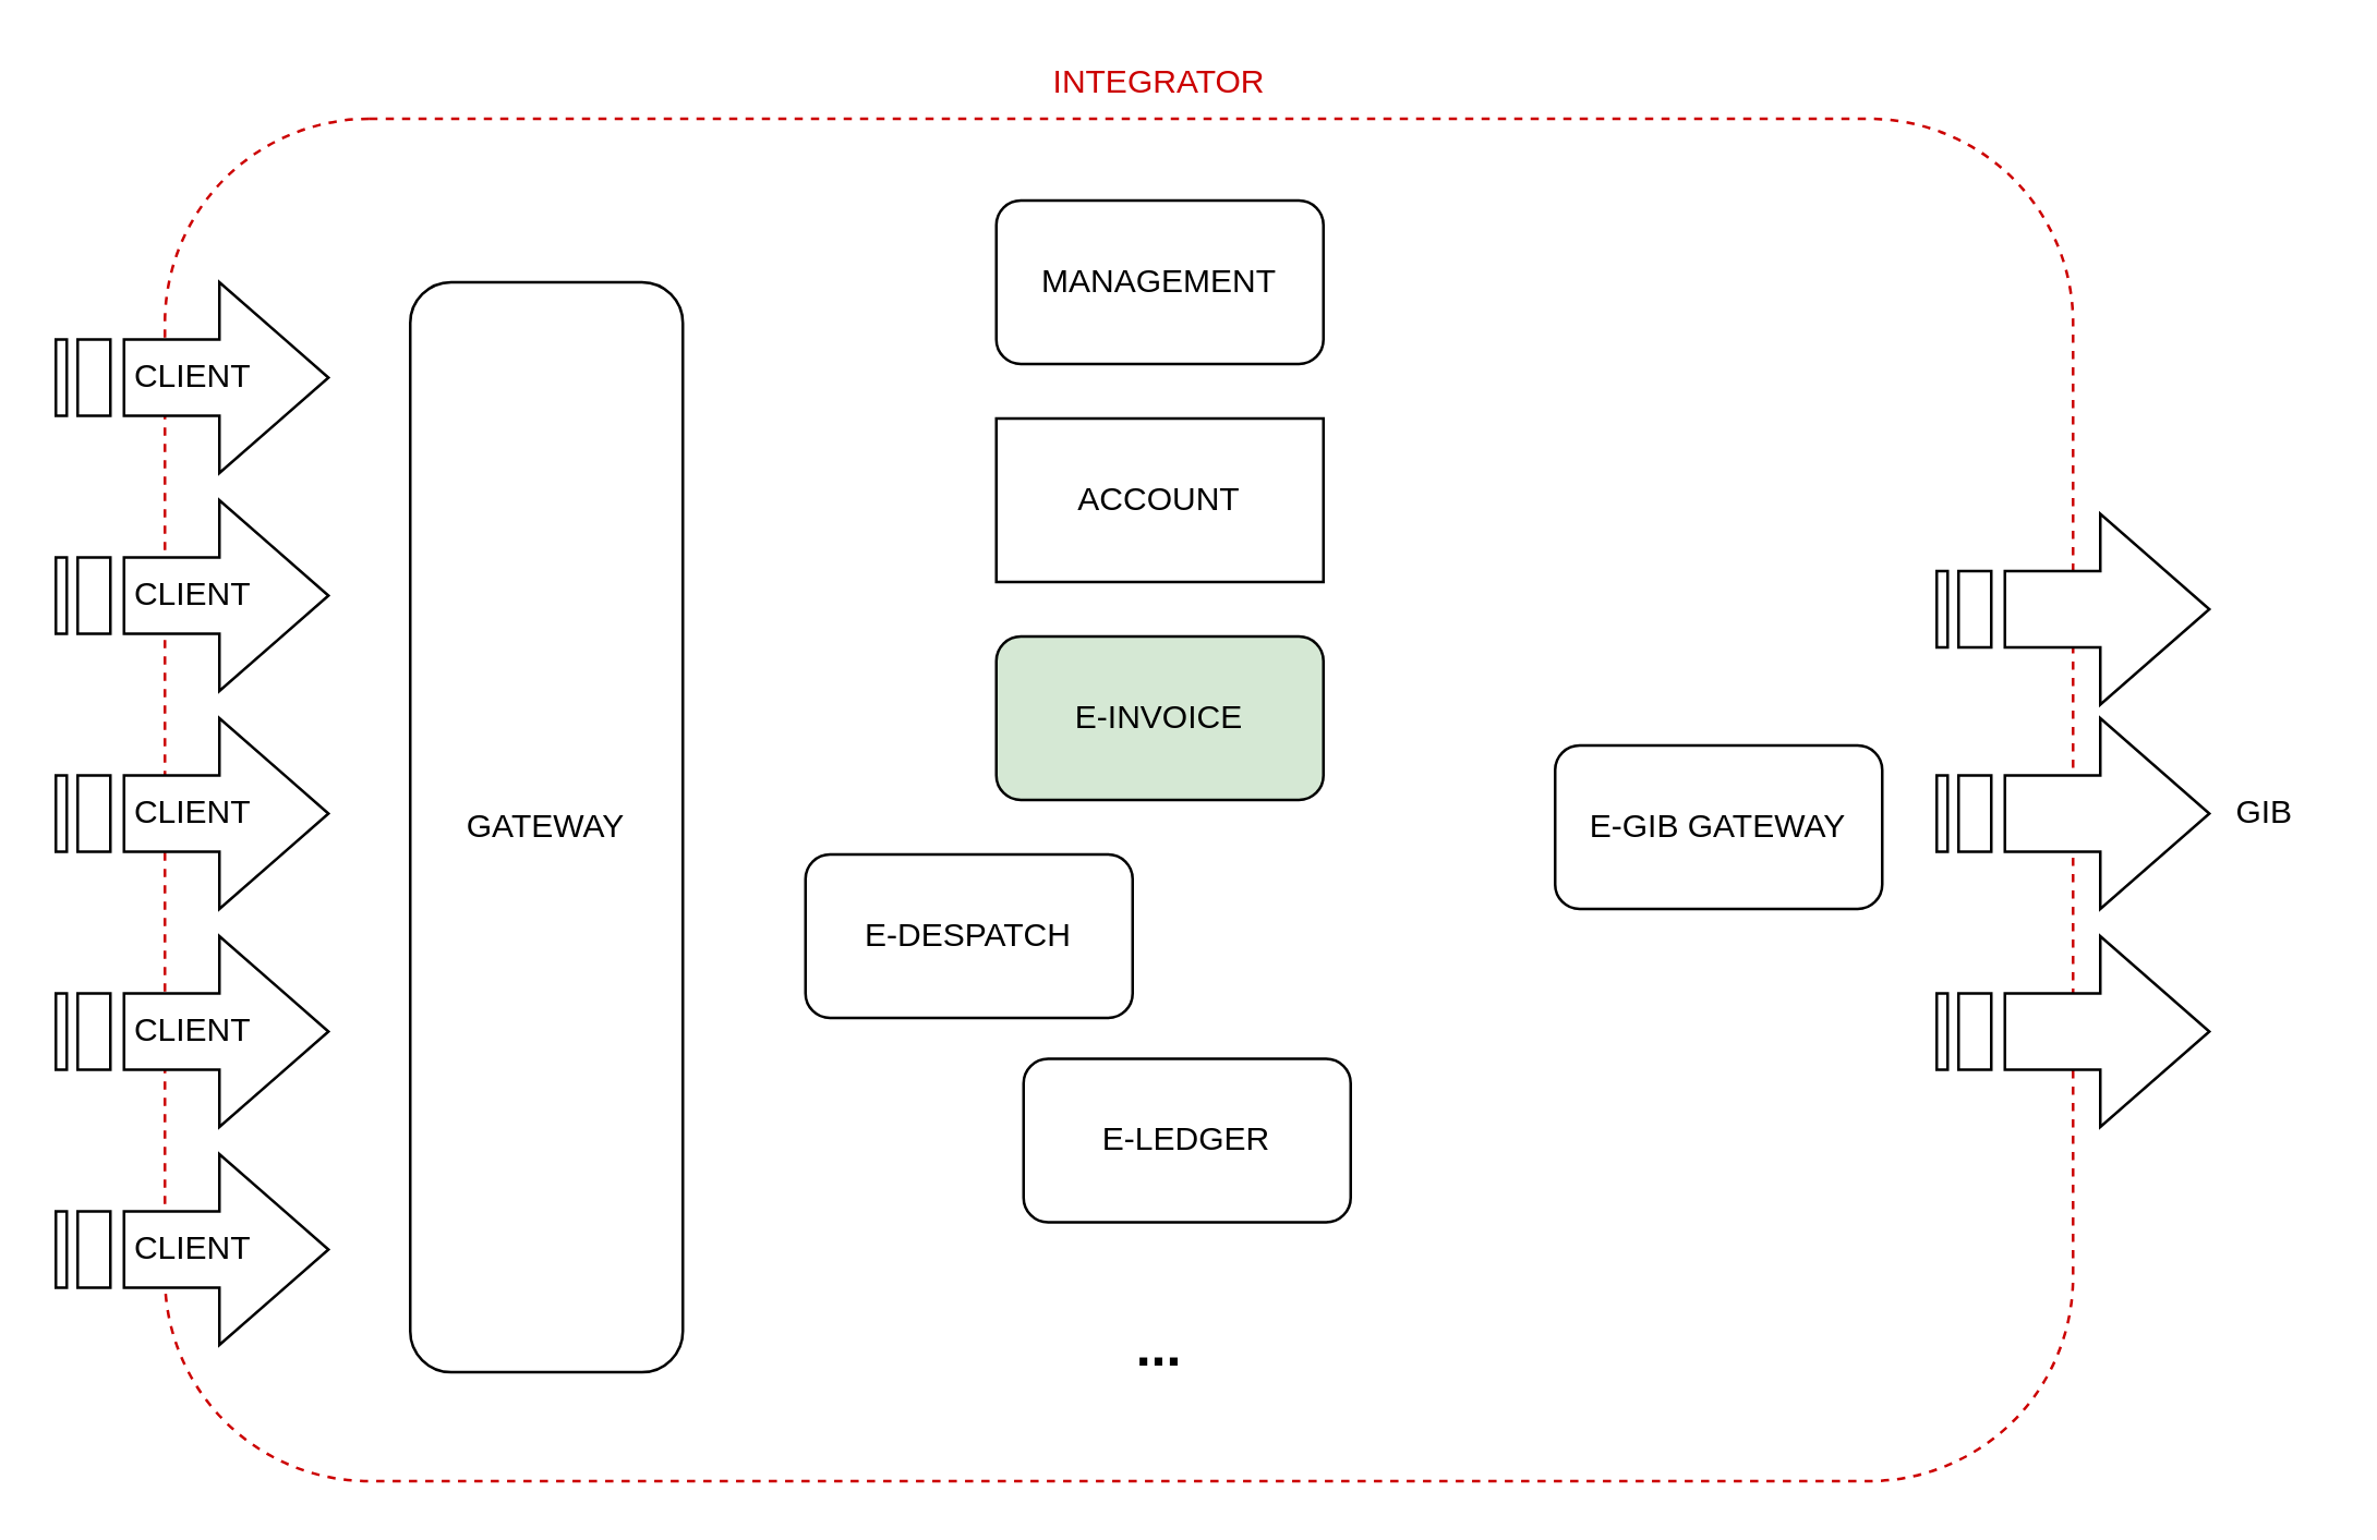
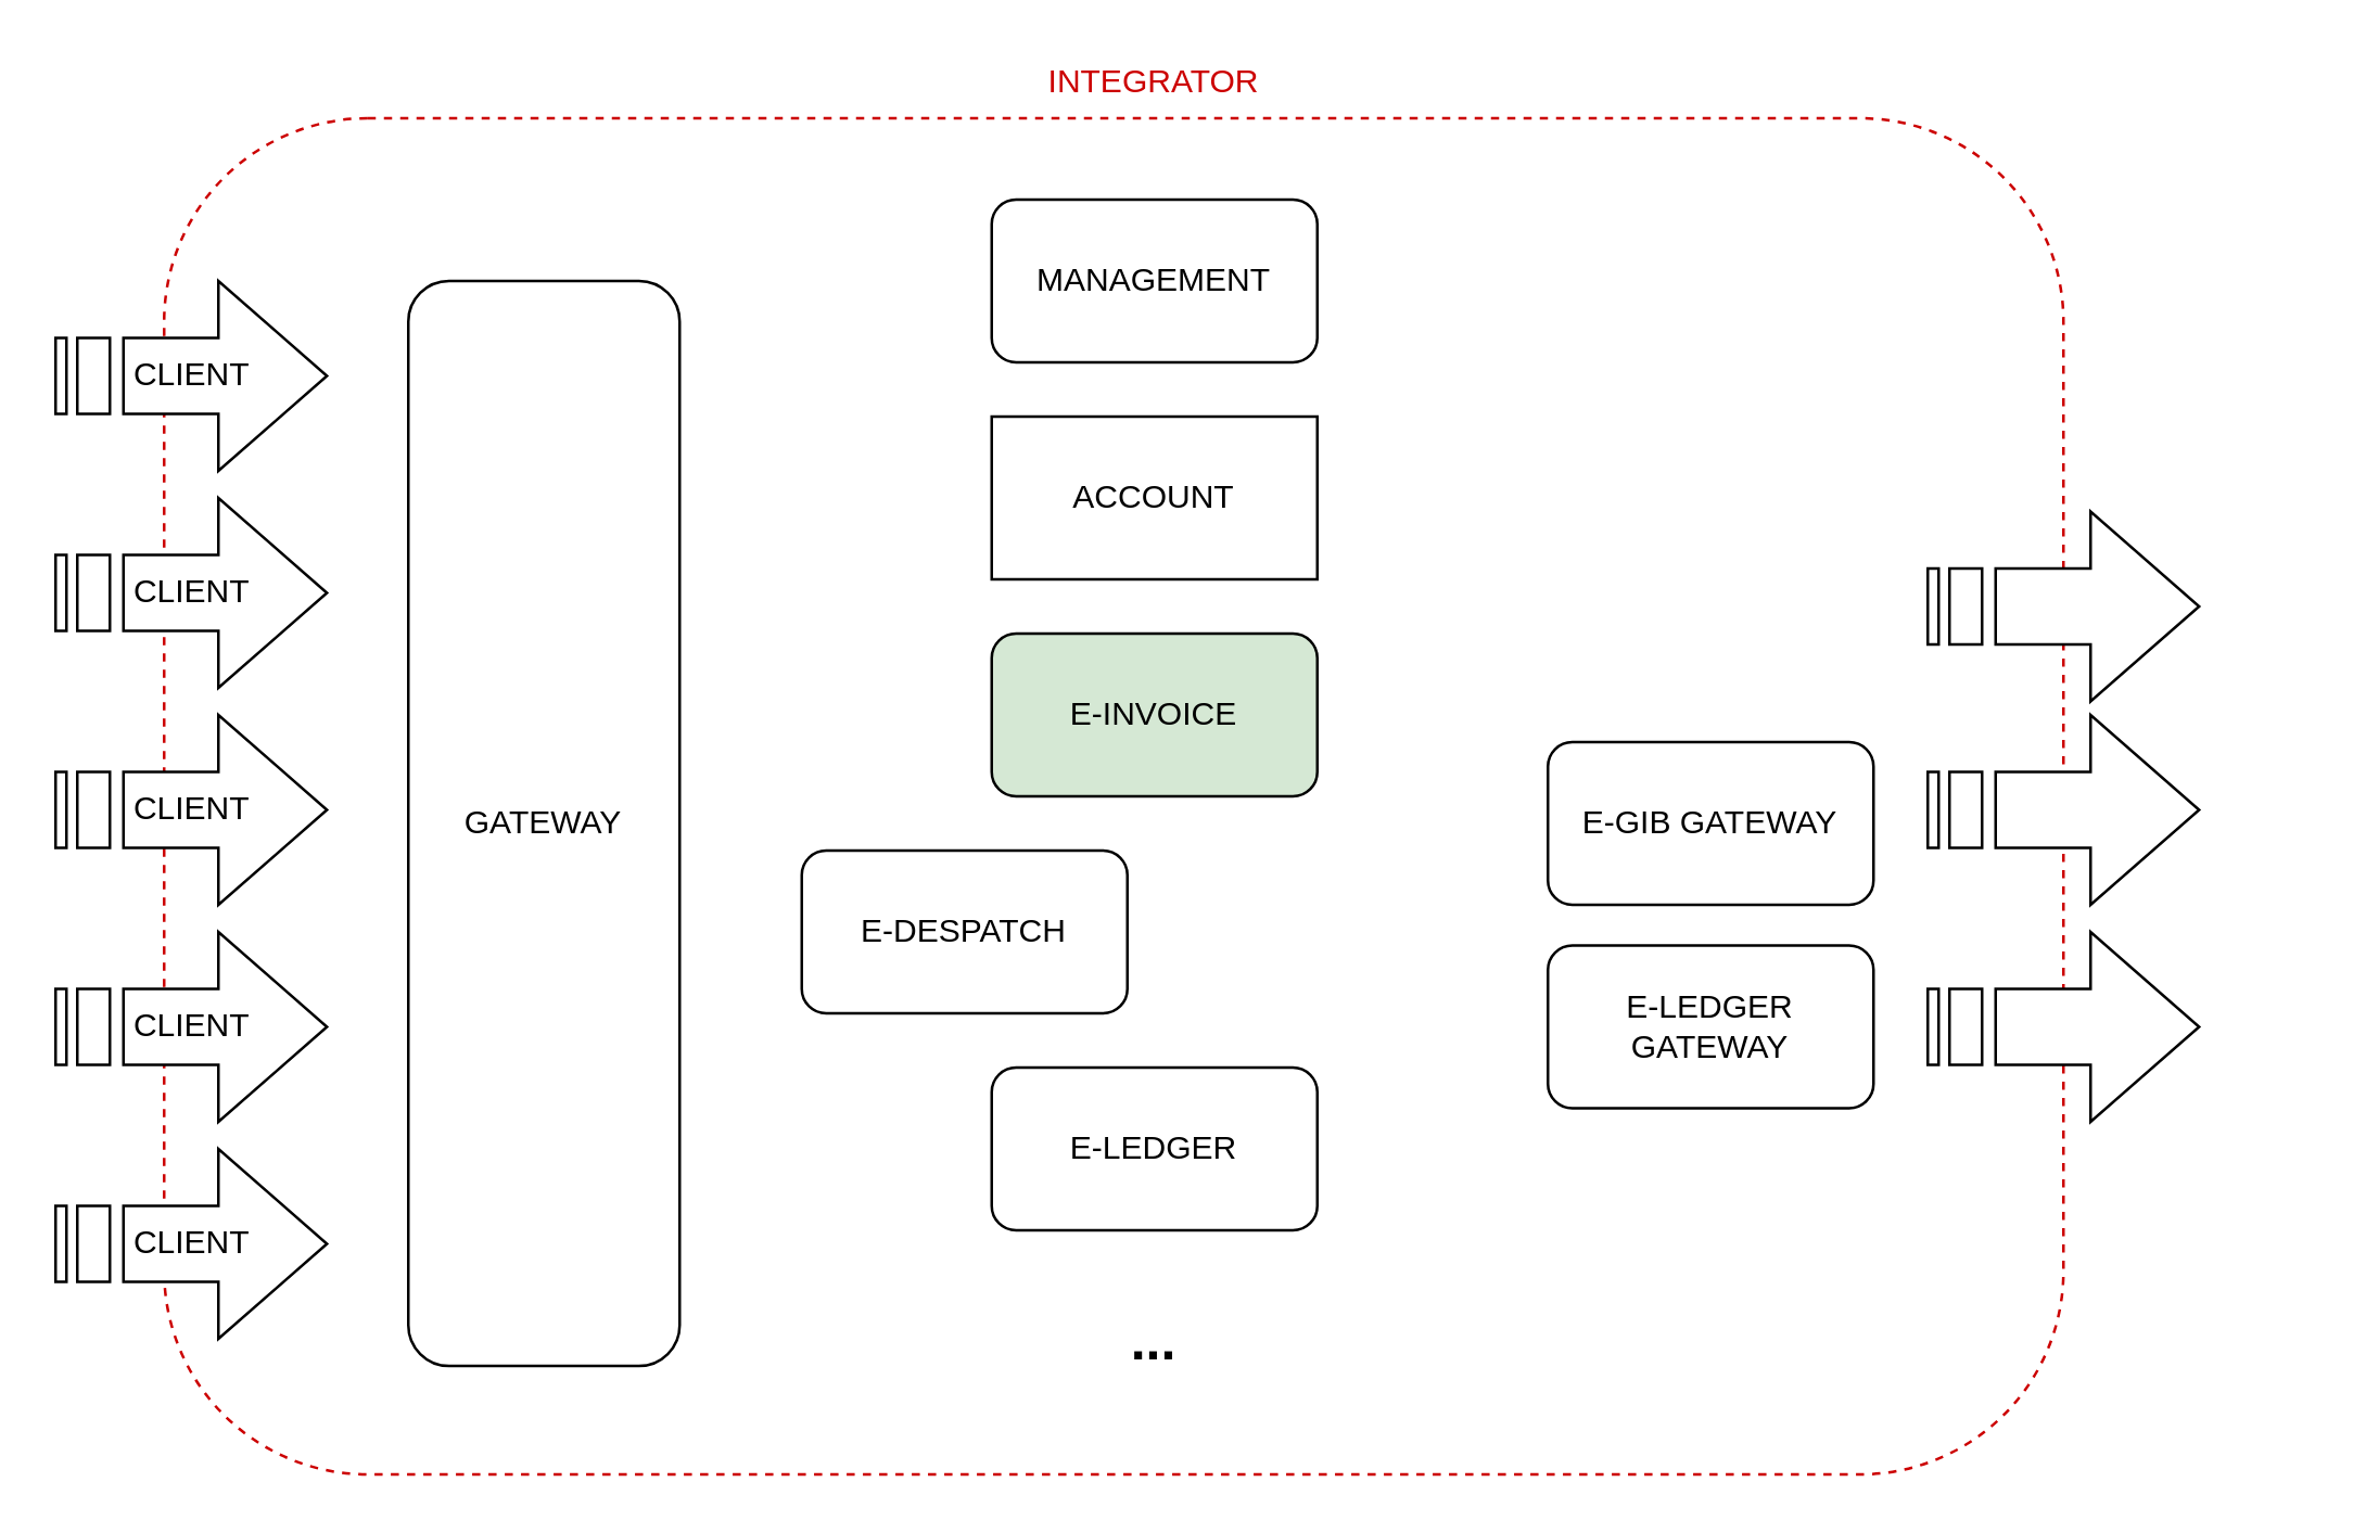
- <mxCell id="15" value="GIB" style="text;html=1;align=center;verticalAlign=middle;resizable=0;points=[];autosize=1;strokeColor=none;fontColor=#000000;" vertex="1" parent="1"><mxGeometry x="810" y="288" width="40" height="20" as="geometry" /></mxCell>
+ <mxCell id="19" value="E-LEDGER GATEWAY" style="rounded=1;whiteSpace=wrap;html=1;glass=0;" vertex="1" parent="1"><mxGeometry x="570" y="348" width="120" height="60" as="geometry" /></mxCell>
- <mxCell id="7" value="E-LEDGER" style="rounded=1;whiteSpace=wrap;html=1;glass=0;" vertex="1" parent="1"><mxGeometry x="375" y="388" width="120" height="60" as="geometry" /></mxCell>
+ <mxCell id="7" value="E-LEDGER" style="rounded=1;whiteSpace=wrap;html=1;glass=0;" vertex="1" parent="1"><mxGeometry x="365" y="393" width="120" height="60" as="geometry" /></mxCell>
